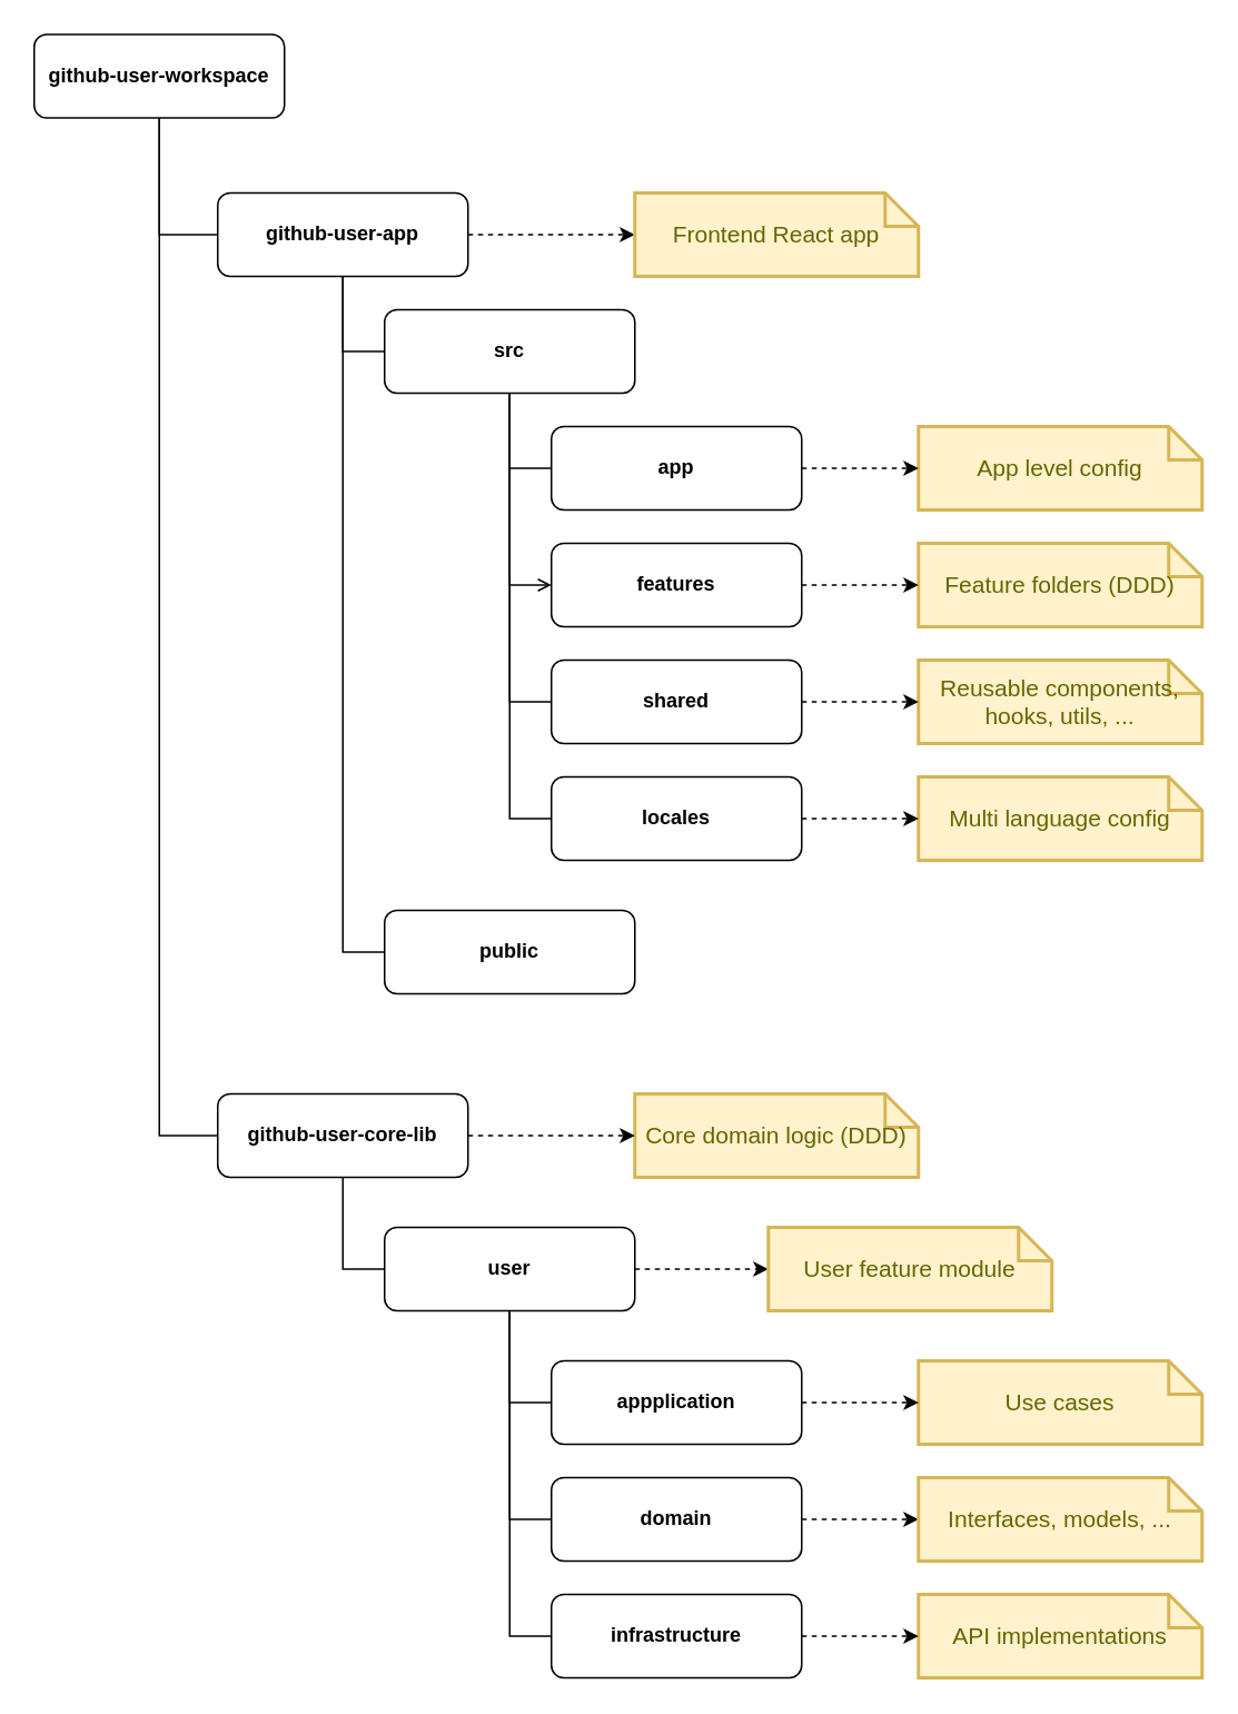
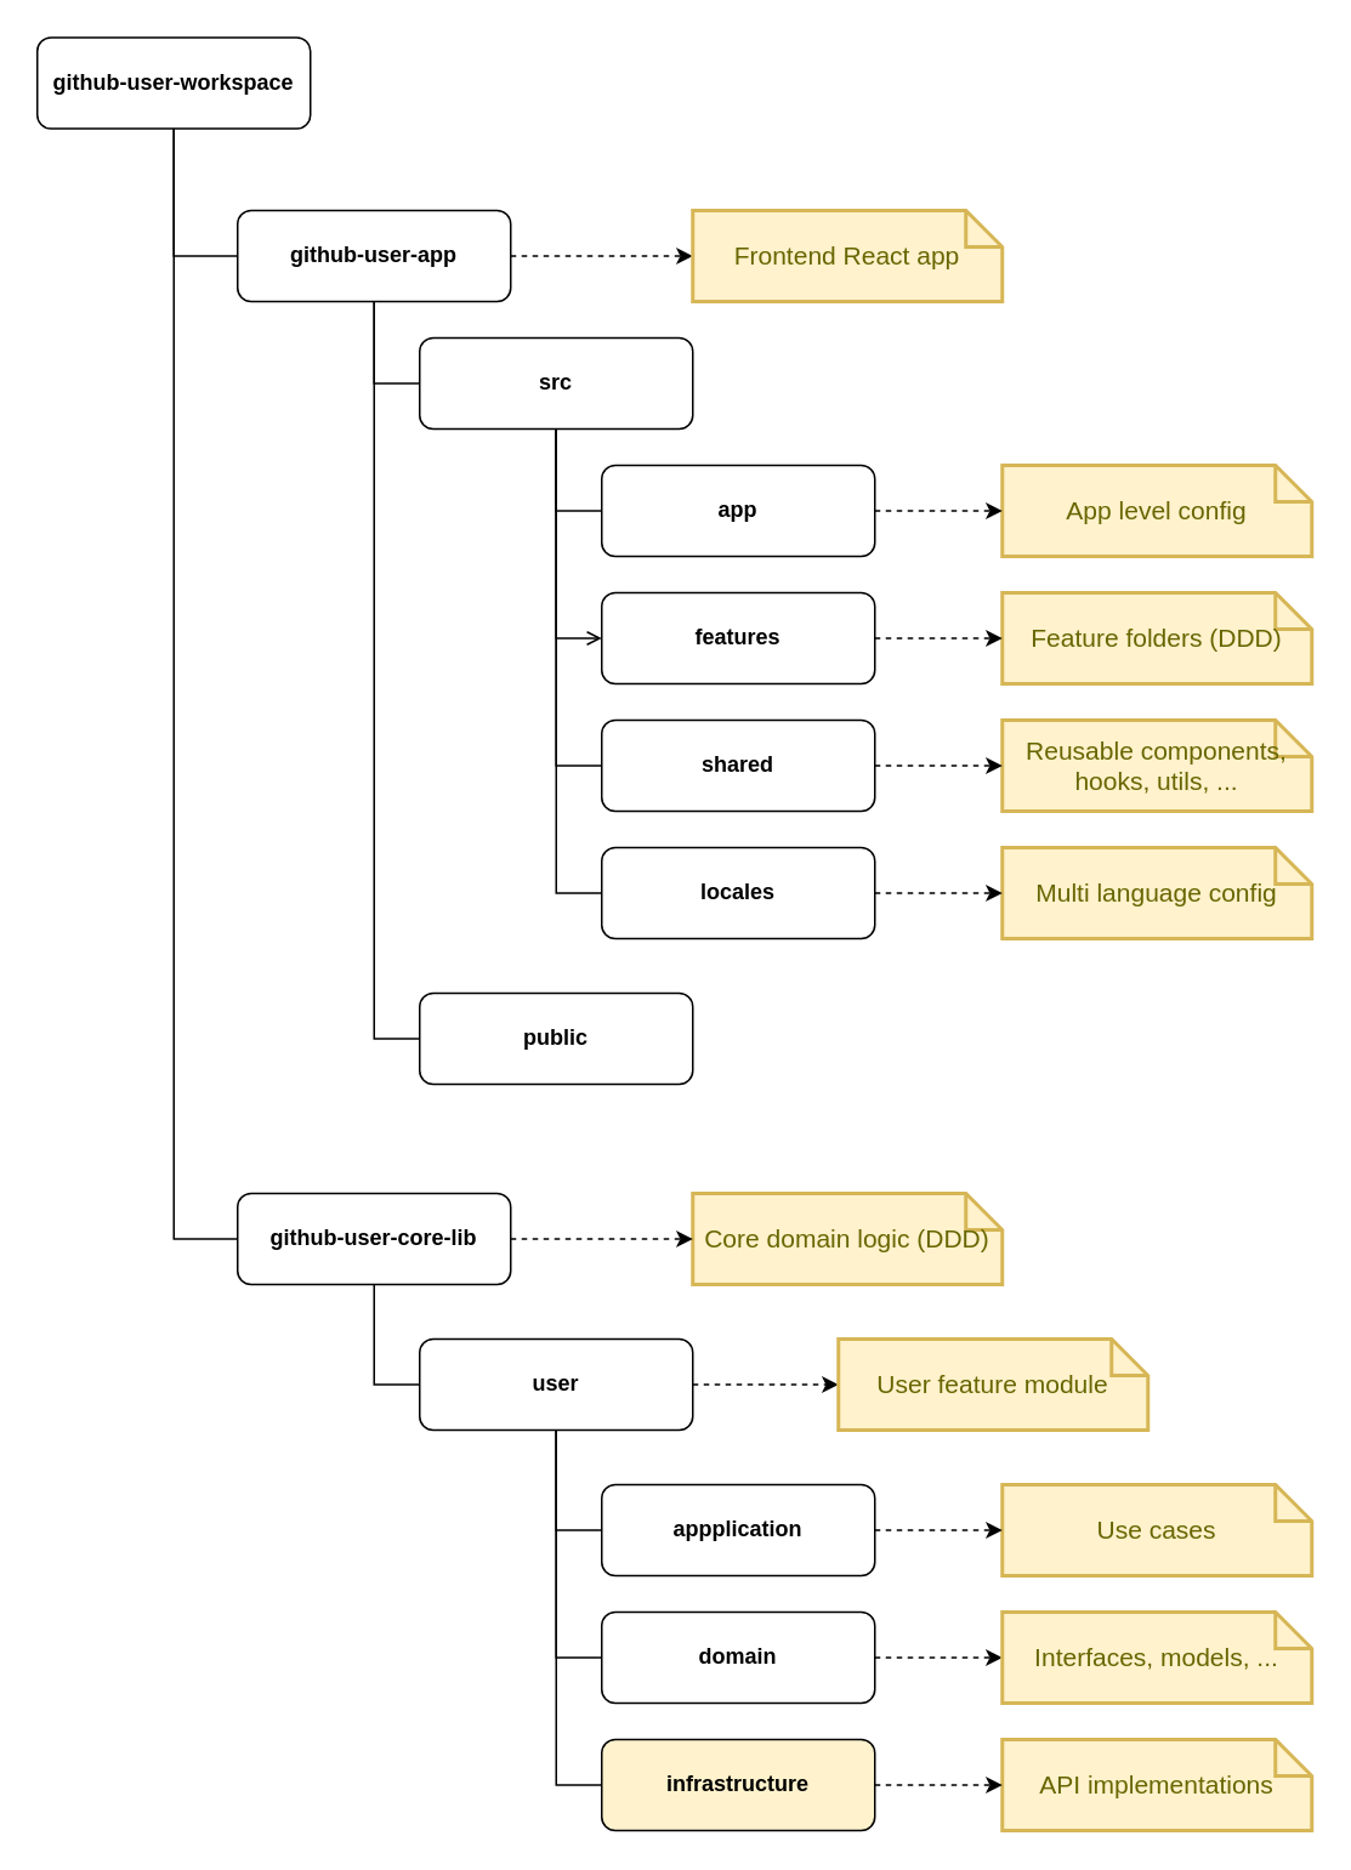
- <mxCell id="39" value="&lt;b&gt;infrastructure&lt;/b&gt;" style="rounded=1;whiteSpace=wrap;html=1;" vertex="1" parent="1"><mxGeometry x="330" y="955" width="150" height="50" as="geometry" /></mxCell>
+ <mxCell id="39" value="&lt;b&gt;infrastructure&lt;/b&gt;" style="rounded=1;whiteSpace=wrap;html=1;fillColor=#fff2cc;" vertex="1" parent="1"><mxGeometry x="330" y="955" width="150" height="50" as="geometry" /></mxCell>
